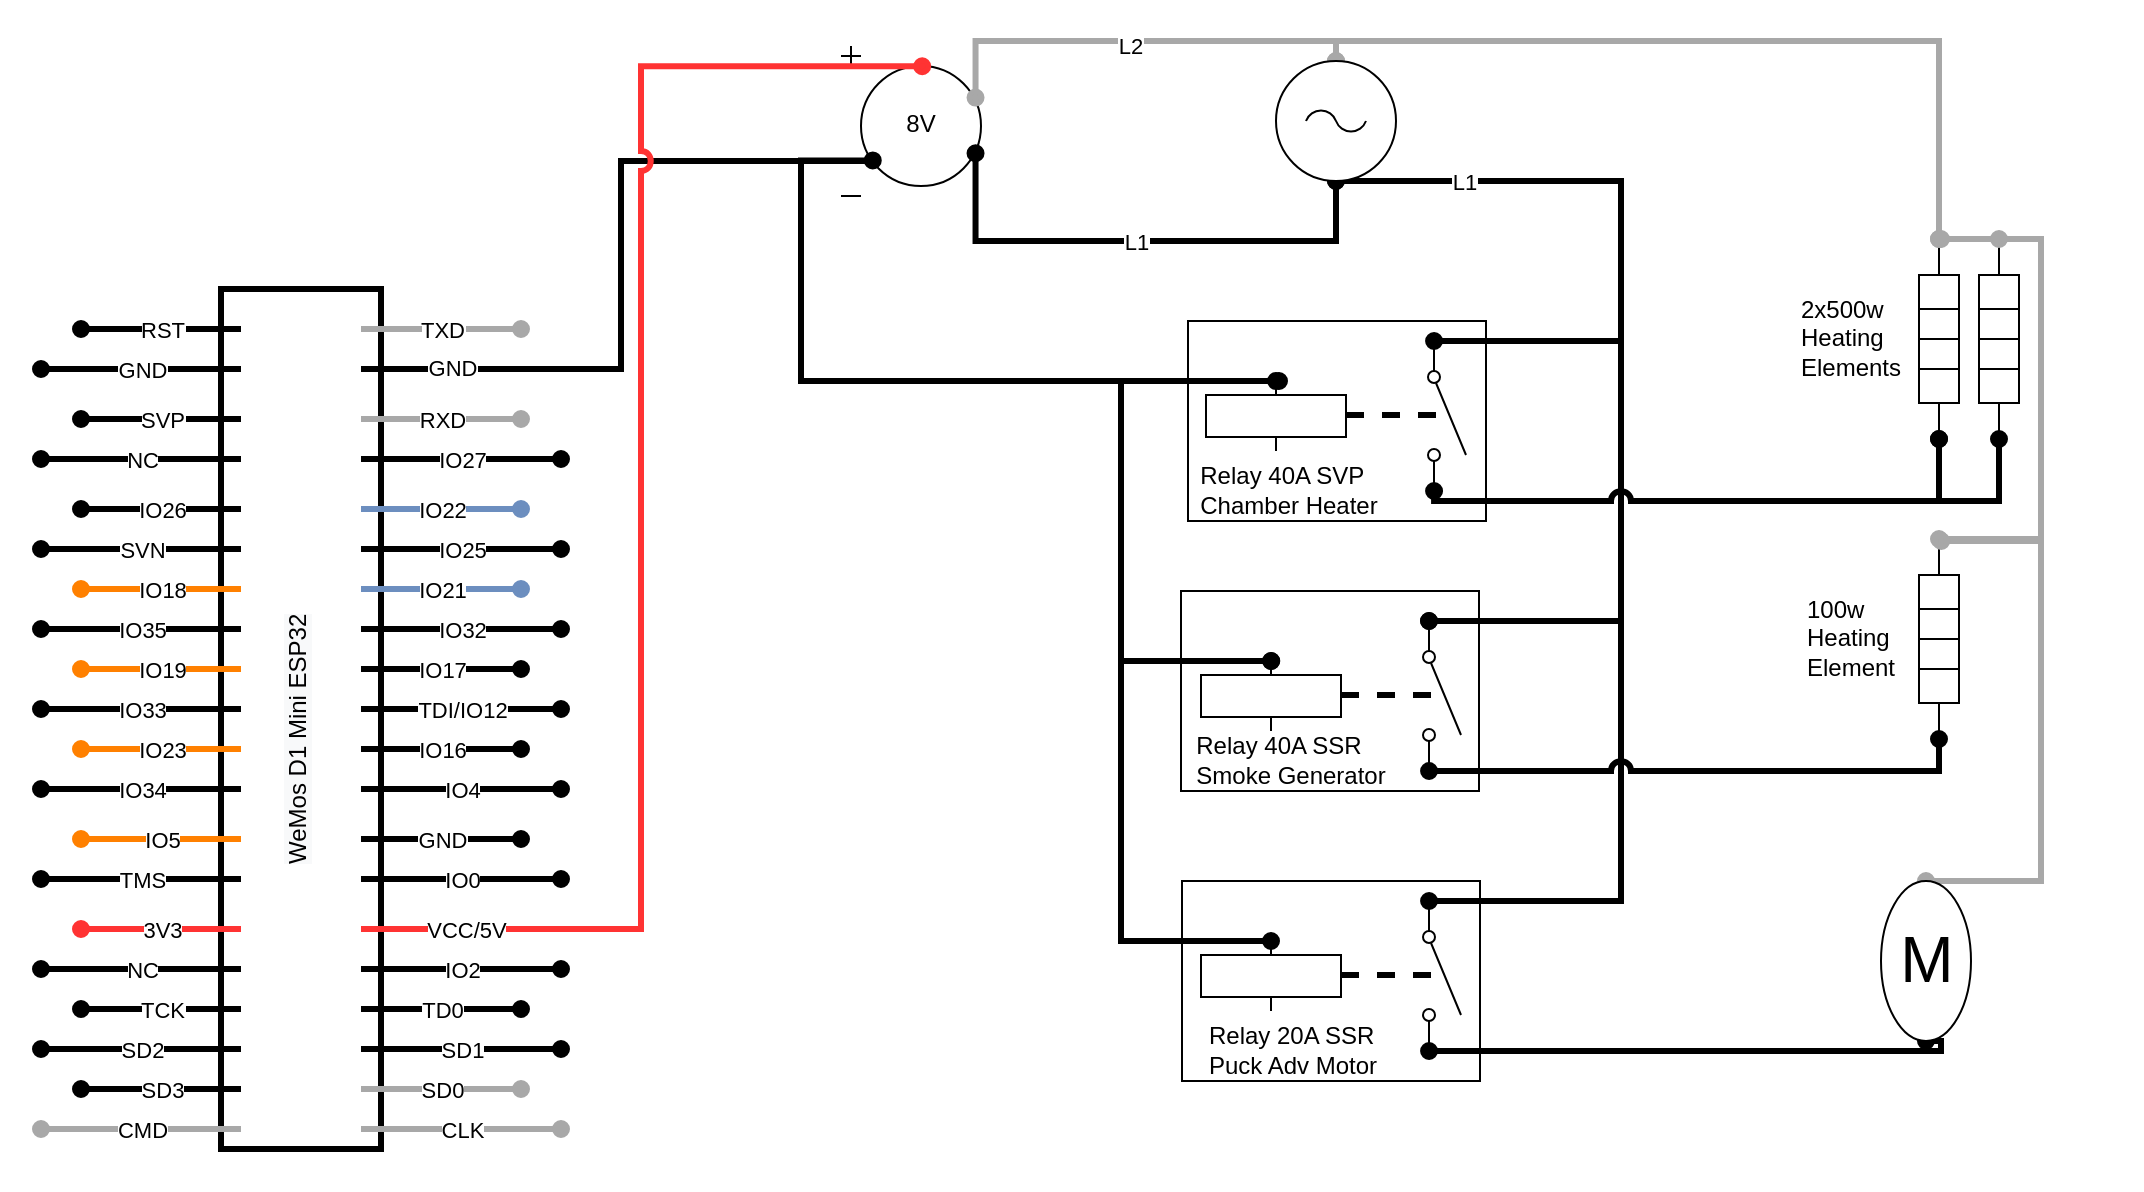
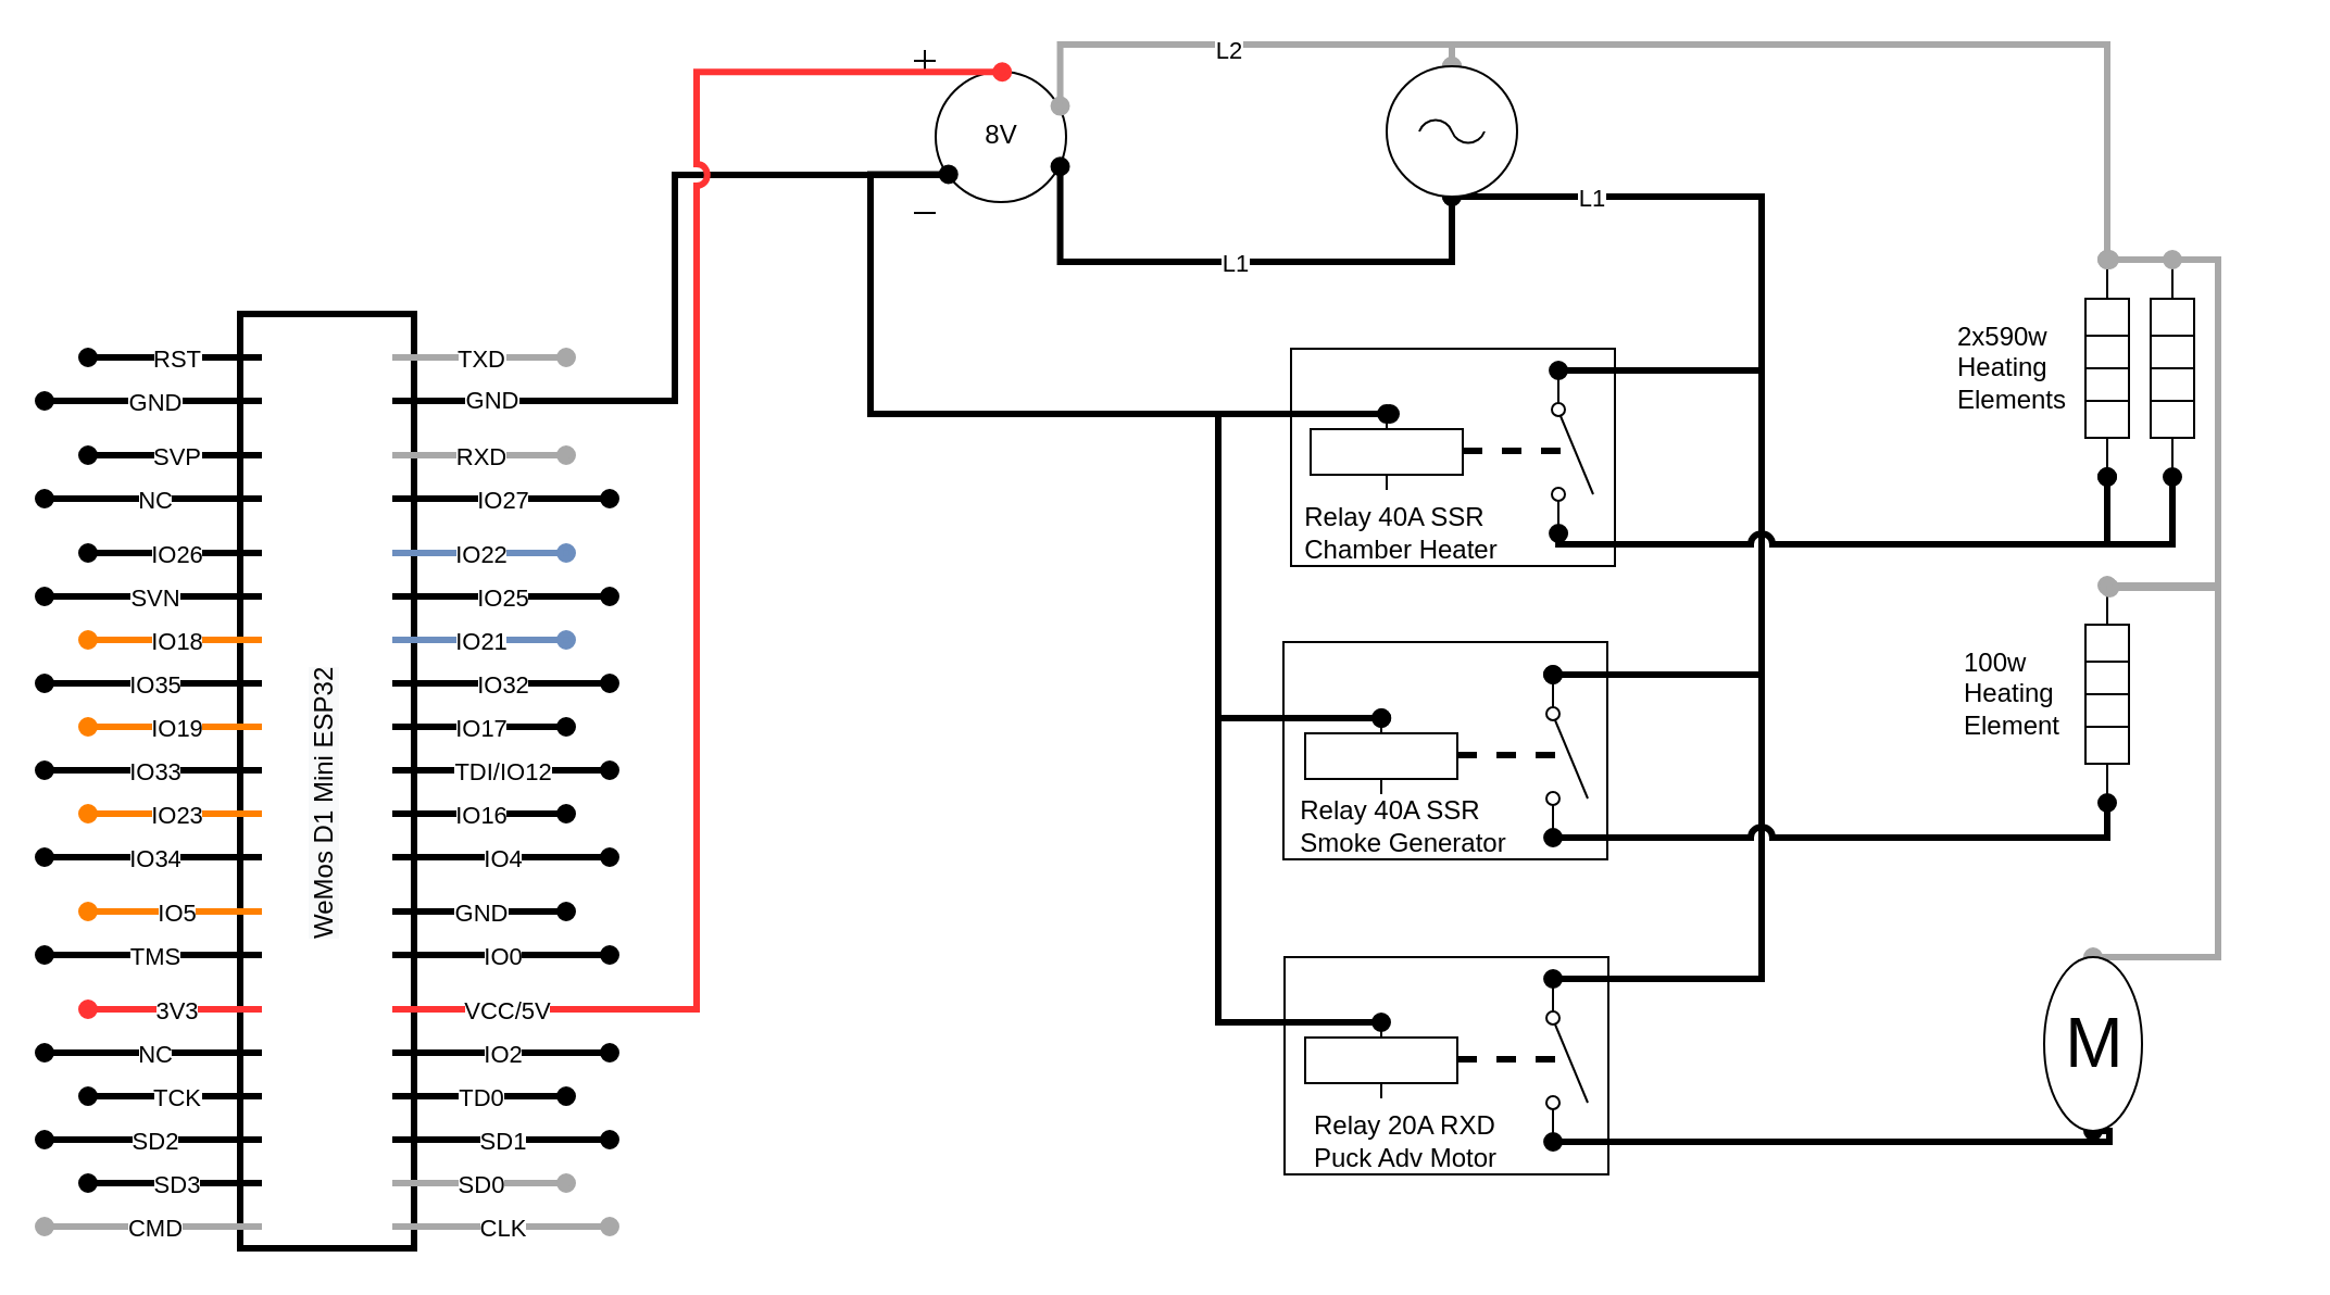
- <mxCell id="57" value="&lt;div style=&quot;text-align: left&quot;&gt;&lt;span&gt;2x500w&lt;/span&gt;&lt;/div&gt;&lt;div style=&quot;text-align: left&quot;&gt;&lt;span&gt;Heating&lt;/span&gt;&lt;/div&gt;&lt;div style=&quot;text-align: left&quot;&gt;&lt;span&gt;Elements&lt;/span&gt;&lt;/div&gt;" style="text;html=1;align=center;verticalAlign=middle;resizable=0;points=[];autosize=1;" vertex="1" parent="1"><mxGeometry x="890" y="144" width="70" height="50" as="geometry" /></mxCell>
+ <mxCell id="57" value="&lt;div style=&quot;text-align: left&quot;&gt;&lt;span&gt;2x590w&lt;/span&gt;&lt;/div&gt;&lt;div style=&quot;text-align: left&quot;&gt;&lt;span&gt;Heating&lt;/span&gt;&lt;/div&gt;&lt;div style=&quot;text-align: left&quot;&gt;&lt;span&gt;Elements&lt;/span&gt;&lt;/div&gt;" style="text;html=1;align=center;verticalAlign=middle;resizable=0;points=[];autosize=1;" vertex="1" parent="1"><mxGeometry x="890" y="144" width="70" height="50" as="geometry" /></mxCell>
- <mxCell id="17" value="&lt;div style=&quot;text-align: left&quot;&gt;&lt;span&gt;Relay 40A SVP&lt;/span&gt;&lt;/div&gt;&lt;div style=&quot;text-align: left&quot;&gt;&lt;span&gt;Chamber Heater&lt;/span&gt;&lt;/div&gt;" style="text;html=1;align=center;verticalAlign=middle;resizable=0;points=[];autosize=1;" vertex="1" parent="12"><mxGeometry x="-9" y="60" width="100" height="30" as="geometry" /></mxCell>
+ <mxCell id="17" value="&lt;div style=&quot;text-align: left&quot;&gt;&lt;span&gt;Relay 40A SSR&lt;/span&gt;&lt;/div&gt;&lt;div style=&quot;text-align: left&quot;&gt;&lt;span&gt;Chamber Heater&lt;/span&gt;&lt;/div&gt;" style="text;html=1;align=center;verticalAlign=middle;resizable=0;points=[];autosize=1;" vertex="1" parent="12"><mxGeometry x="-9" y="60" width="100" height="30" as="geometry" /></mxCell>
- <mxCell id="49" value="&lt;div style=&quot;text-align: left&quot;&gt;&lt;span&gt;Relay 20A SSR&lt;/span&gt;&lt;/div&gt;&lt;div style=&quot;text-align: left&quot;&gt;&lt;span&gt;Puck Adv Motor&lt;/span&gt;&lt;/div&gt;" style="text;html=1;align=center;verticalAlign=middle;resizable=0;points=[];autosize=1;" vertex="1" parent="1"><mxGeometry x="595.5" y="510" width="100" height="30" as="geometry" /></mxCell>
+ <mxCell id="49" value="&lt;div style=&quot;text-align: left&quot;&gt;&lt;span&gt;Relay 20A RXD&lt;/span&gt;&lt;/div&gt;&lt;div style=&quot;text-align: left&quot;&gt;&lt;span&gt;Puck Adv Motor&lt;/span&gt;&lt;/div&gt;" style="text;html=1;align=center;verticalAlign=middle;resizable=0;points=[];autosize=1;" vertex="1" parent="1"><mxGeometry x="595.5" y="510" width="100" height="30" as="geometry" /></mxCell>
